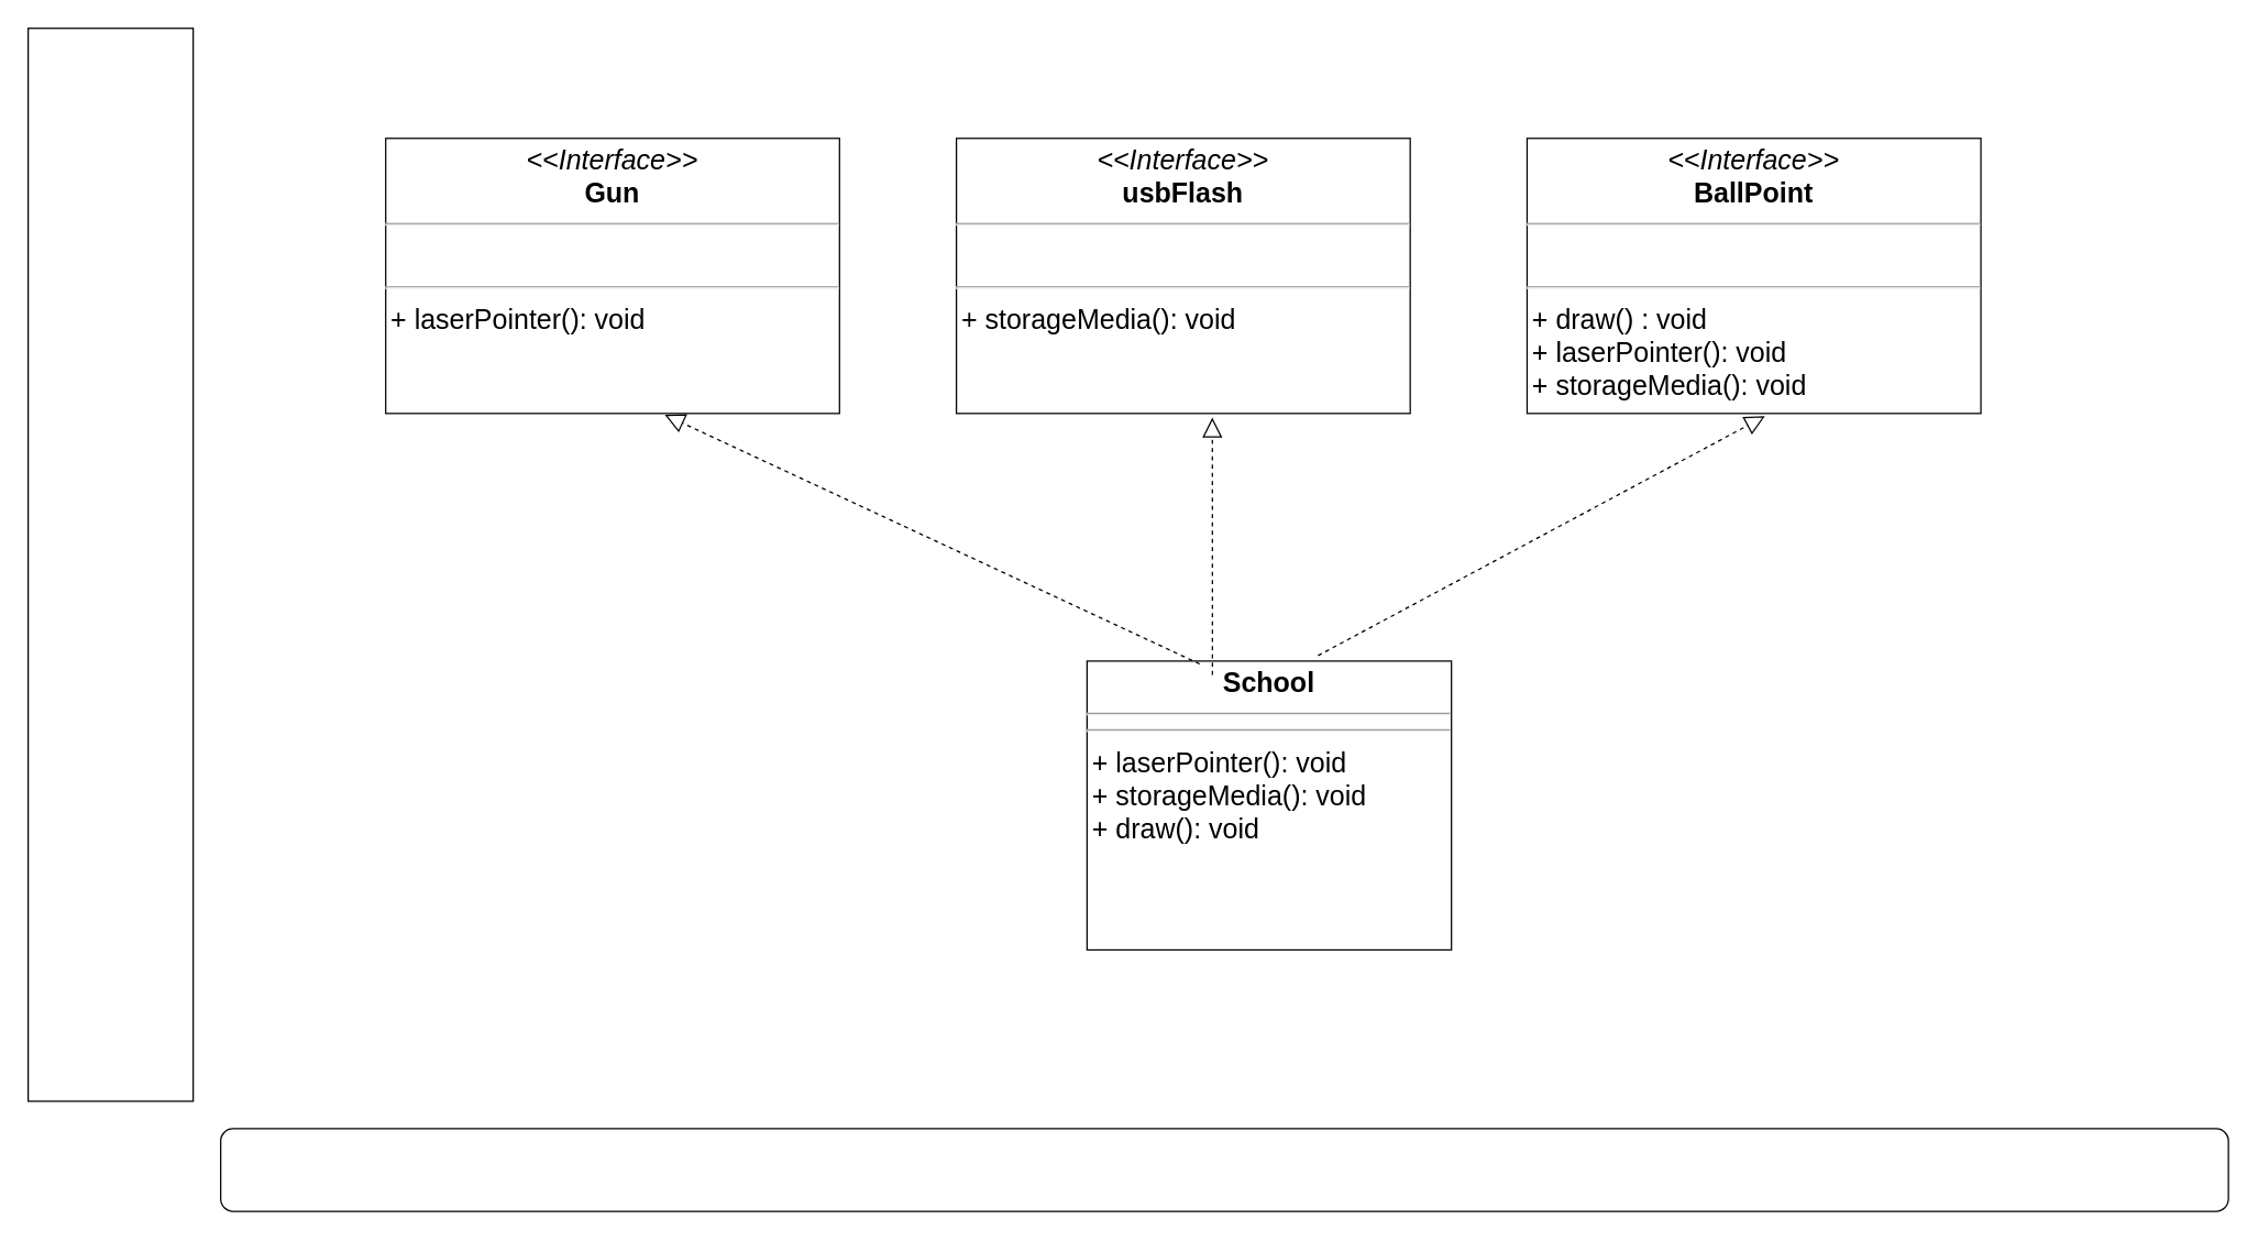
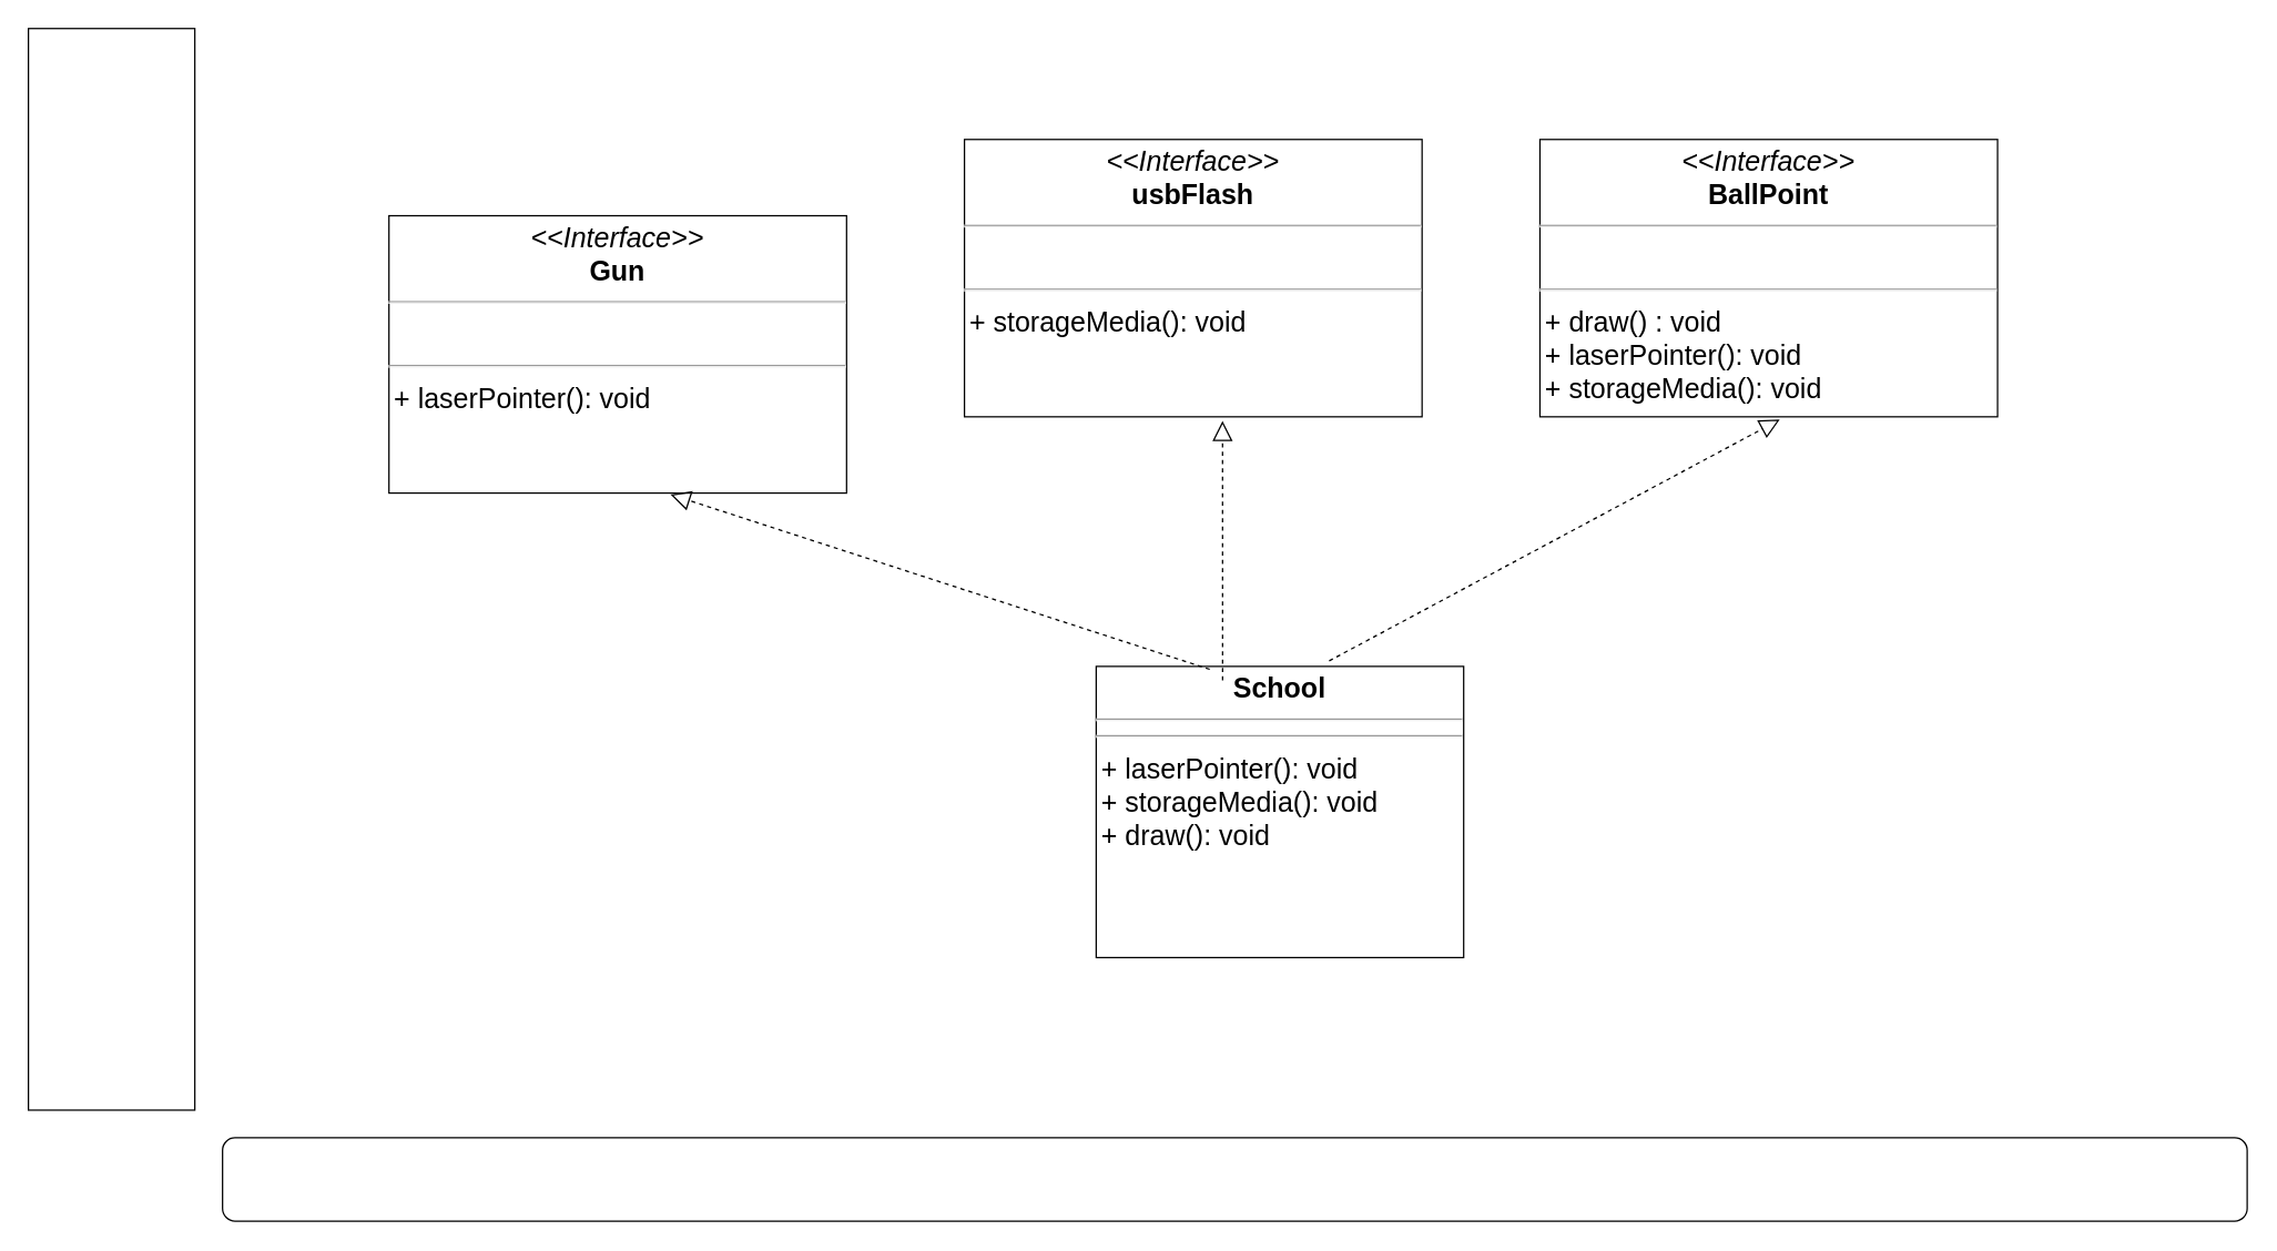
- <mxCell id="3" value="&lt;p style=&quot;margin: 4px 0px 0px ; text-align: center ; font-size: 20px&quot;&gt;&lt;i style=&quot;font-size: 20px&quot;&gt;&amp;lt;&amp;lt;Interface&amp;gt;&amp;gt;&lt;/i&gt;&lt;br style=&quot;font-size: 20px&quot;&gt;&lt;b style=&quot;font-size: 20px&quot;&gt;Gun&lt;/b&gt;&lt;/p&gt;&lt;hr style=&quot;font-size: 20px&quot;&gt;&lt;p style=&quot;margin: 0px 0px 0px 4px ; font-size: 20px&quot;&gt;&lt;br&gt;&lt;/p&gt;&lt;hr style=&quot;font-size: 20px&quot;&gt;&lt;p style=&quot;margin: 0px 0px 0px 4px ; font-size: 20px&quot;&gt;+ laserPointer(): void&lt;/p&gt;" style="verticalAlign=top;align=left;overflow=fill;fontSize=20;fontFamily=Helvetica;html=1;" vertex="1" parent="1"><mxGeometry x="280" y="100" width="330" height="200" as="geometry" /></mxCell>
+ <mxCell id="3" value="&lt;p style=&quot;margin: 4px 0px 0px ; text-align: center ; font-size: 20px&quot;&gt;&lt;i style=&quot;font-size: 20px&quot;&gt;&amp;lt;&amp;lt;Interface&amp;gt;&amp;gt;&lt;/i&gt;&lt;br style=&quot;font-size: 20px&quot;&gt;&lt;b style=&quot;font-size: 20px&quot;&gt;Gun&lt;/b&gt;&lt;/p&gt;&lt;hr style=&quot;font-size: 20px&quot;&gt;&lt;p style=&quot;margin: 0px 0px 0px 4px ; font-size: 20px&quot;&gt;&lt;br&gt;&lt;/p&gt;&lt;hr style=&quot;font-size: 20px&quot;&gt;&lt;p style=&quot;margin: 0px 0px 0px 4px ; font-size: 20px&quot;&gt;+ laserPointer(): void&lt;/p&gt;" style="verticalAlign=top;align=left;overflow=fill;fontSize=20;fontFamily=Helvetica;html=1;" vertex="1" parent="1"><mxGeometry x="280" y="155" width="330" height="200" as="geometry" /></mxCell>
